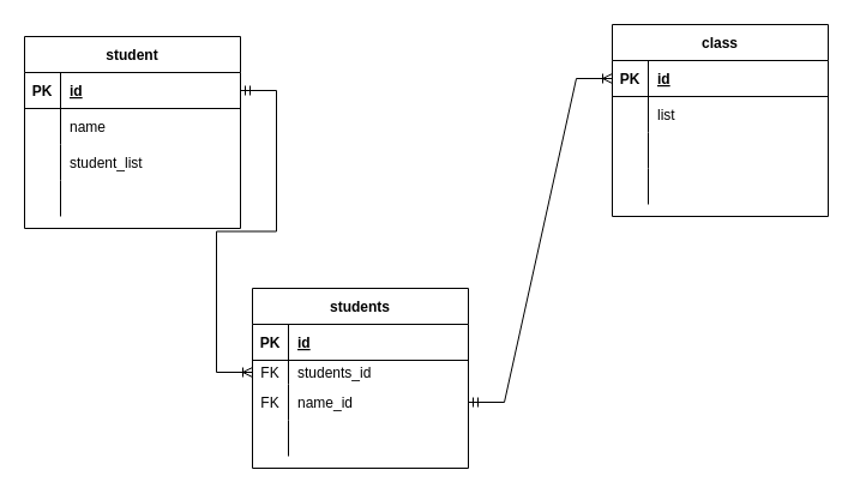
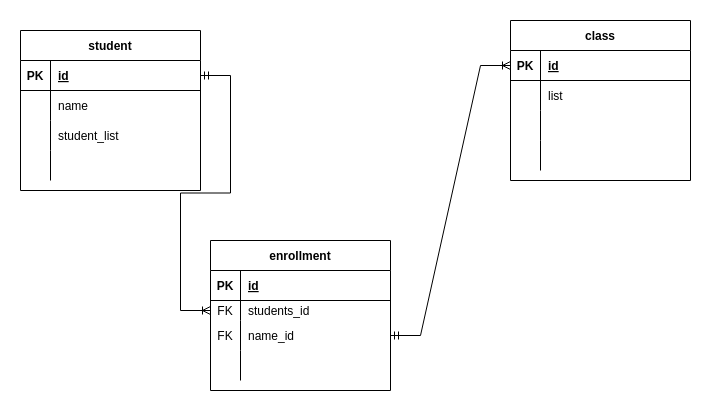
- <mxCell id="28" value="students" style="shape=table;startSize=30;container=1;collapsible=1;childLayout=tableLayout;fixedRows=1;rowLines=0;fontStyle=1;align=center;resizeLast=1;" vertex="1" parent="1"><mxGeometry x="210" y="240" width="180" height="150" as="geometry" /></mxCell>
+ <mxCell id="28" value="enrollment" style="shape=table;startSize=30;container=1;collapsible=1;childLayout=tableLayout;fixedRows=1;rowLines=0;fontStyle=1;align=center;resizeLast=1;" vertex="1" parent="1"><mxGeometry x="210" y="240" width="180" height="150" as="geometry" /></mxCell>
